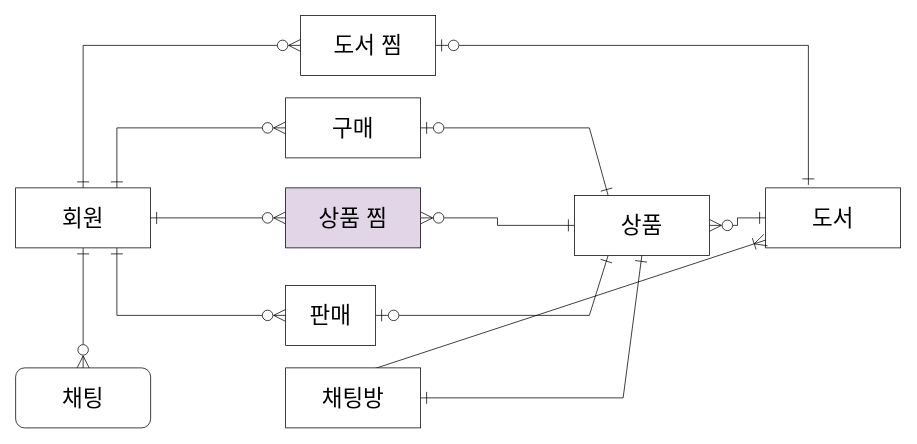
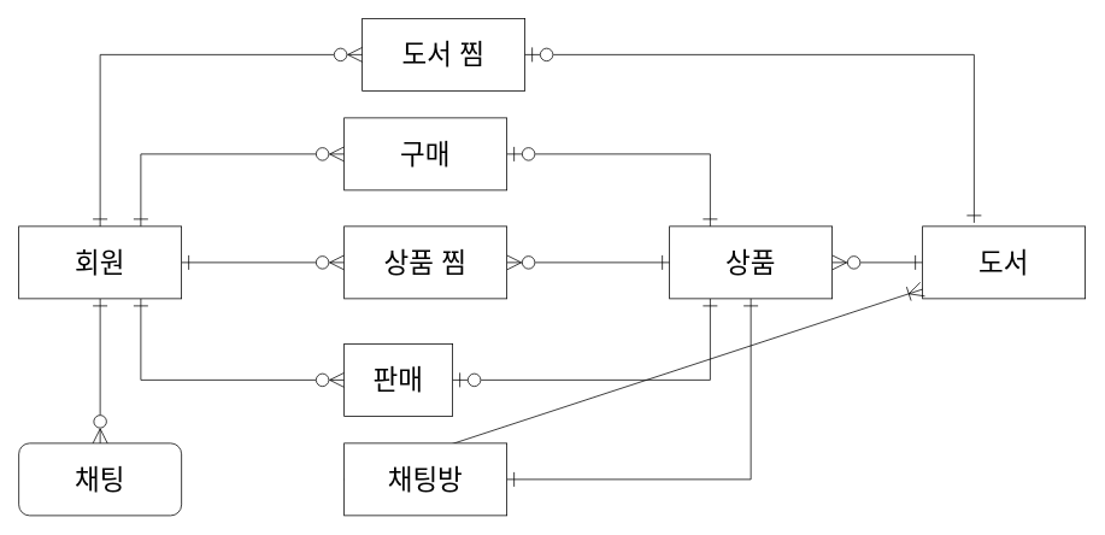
- <mxCell id="12" value="&lt;span style=&quot;font-size: 30px&quot;&gt;상품 찜&lt;/span&gt;" style="rounded=0;whiteSpace=wrap;html=1;fillColor=#e1d5e7;" parent="1" vertex="1"><mxGeometry x="380" y="250" width="180" height="80" as="geometry" /></mxCell>
+ <mxCell id="12" value="&lt;span style=&quot;font-size: 30px&quot;&gt;상품 찜&lt;/span&gt;" style="rounded=0;whiteSpace=wrap;html=1;" parent="1" vertex="1"><mxGeometry x="380" y="250" width="180" height="80" as="geometry" /></mxCell>
- <mxCell id="14" value="&lt;span style=&quot;font-size: 30px&quot;&gt;상품&lt;/span&gt;" style="rounded=0;whiteSpace=wrap;html=1;" parent="1" vertex="1"><mxGeometry x="765" y="260" width="180" height="80" as="geometry" /></mxCell>
+ <mxCell id="14" value="&lt;span style=&quot;font-size: 30px&quot;&gt;상품&lt;/span&gt;" style="rounded=0;whiteSpace=wrap;html=1;" parent="1" vertex="1"><mxGeometry x="740" y="250" width="180" height="80" as="geometry" /></mxCell>
